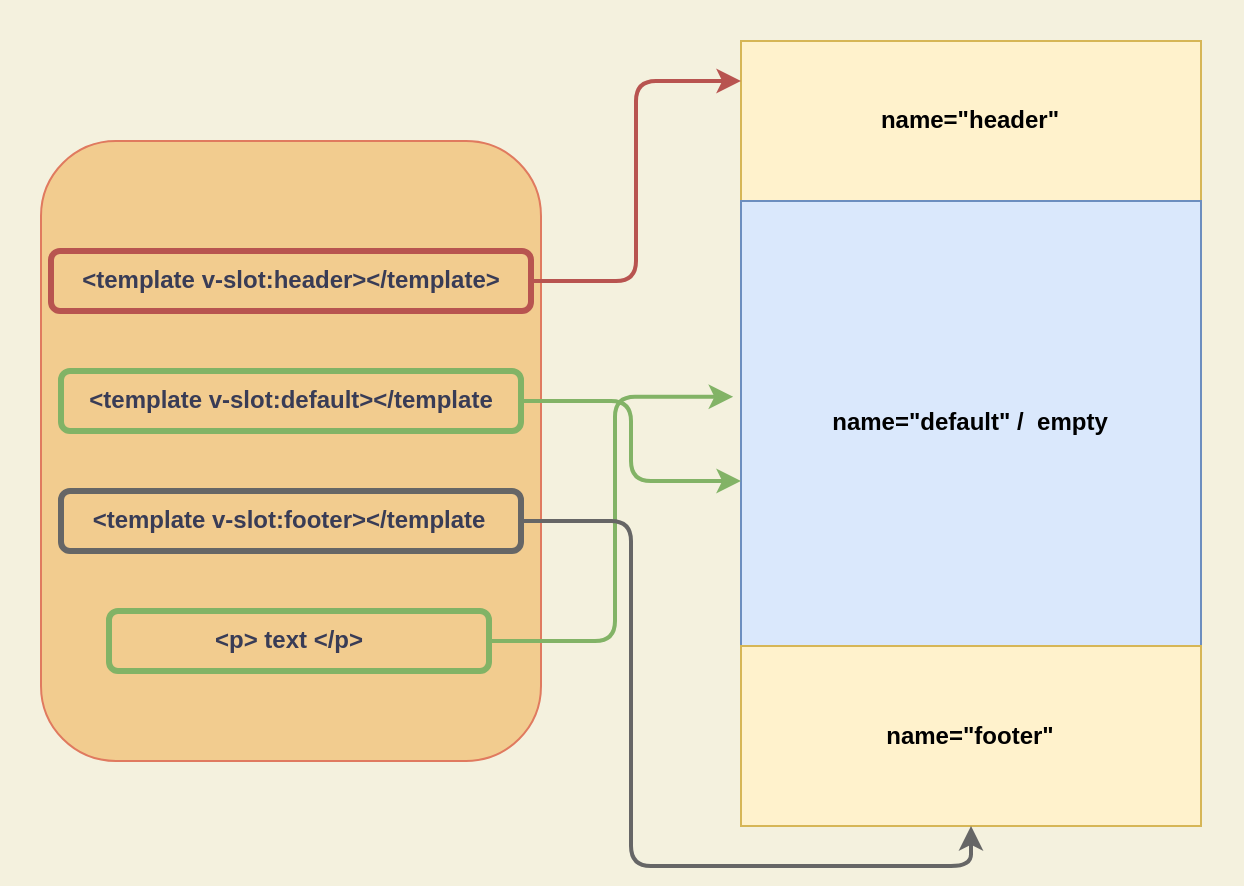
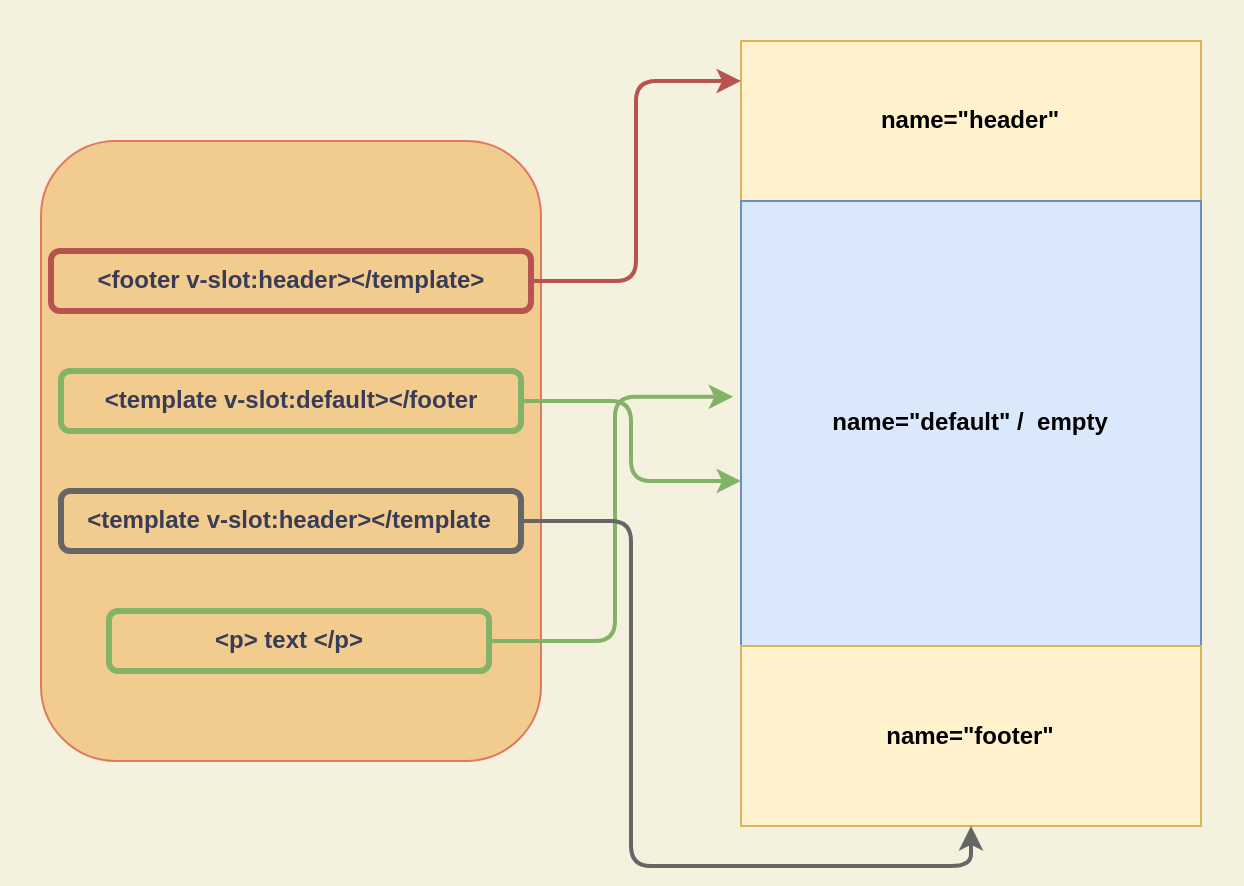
- <mxCell id="4" value="&amp;lt;template v-slot:header&amp;gt;&amp;lt;/template&amp;gt;" style="text;html=1;align=center;verticalAlign=middle;resizable=0;points=[];autosize=1;fontColor=#393C56;fontStyle=1" parent="3" vertex="1"><mxGeometry x="10" width="220" height="20" as="geometry" /></mxCell>
+ <mxCell id="4" value="&amp;lt;footer v-slot:header&amp;gt;&amp;lt;/template&amp;gt;" style="text;html=1;align=center;verticalAlign=middle;resizable=0;points=[];autosize=1;fontColor=#393C56;fontStyle=1" parent="3" vertex="1"><mxGeometry x="10" width="220" height="20" as="geometry" /></mxCell>
- <mxCell id="5" value="&amp;lt;template v-slot:default&amp;gt;&amp;lt;/template" style="text;html=1;align=center;verticalAlign=middle;resizable=0;points=[];autosize=1;fontColor=#393C56;fontStyle=1" parent="3" vertex="1"><mxGeometry x="10" y="60" width="220" height="20" as="geometry" /></mxCell>
+ <mxCell id="5" value="&amp;lt;template v-slot:default&amp;gt;&amp;lt;/footer" style="text;html=1;align=center;verticalAlign=middle;resizable=0;points=[];autosize=1;fontColor=#393C56;fontStyle=1" parent="3" vertex="1"><mxGeometry x="10" y="60" width="220" height="20" as="geometry" /></mxCell>
- <mxCell id="7" value="&amp;lt;template v-slot:footer&amp;gt;&amp;lt;/template" style="text;html=1;align=center;verticalAlign=middle;resizable=0;points=[];autosize=1;fontColor=#393C56;fontStyle=1" parent="3" vertex="1"><mxGeometry x="14" y="120" width="210" height="20" as="geometry" /></mxCell>
+ <mxCell id="7" value="&amp;lt;template v-slot:header&amp;gt;&amp;lt;/template" style="text;html=1;align=center;verticalAlign=middle;resizable=0;points=[];autosize=1;fontColor=#393C56;fontStyle=1" parent="3" vertex="1"><mxGeometry x="14" y="120" width="210" height="20" as="geometry" /></mxCell>
